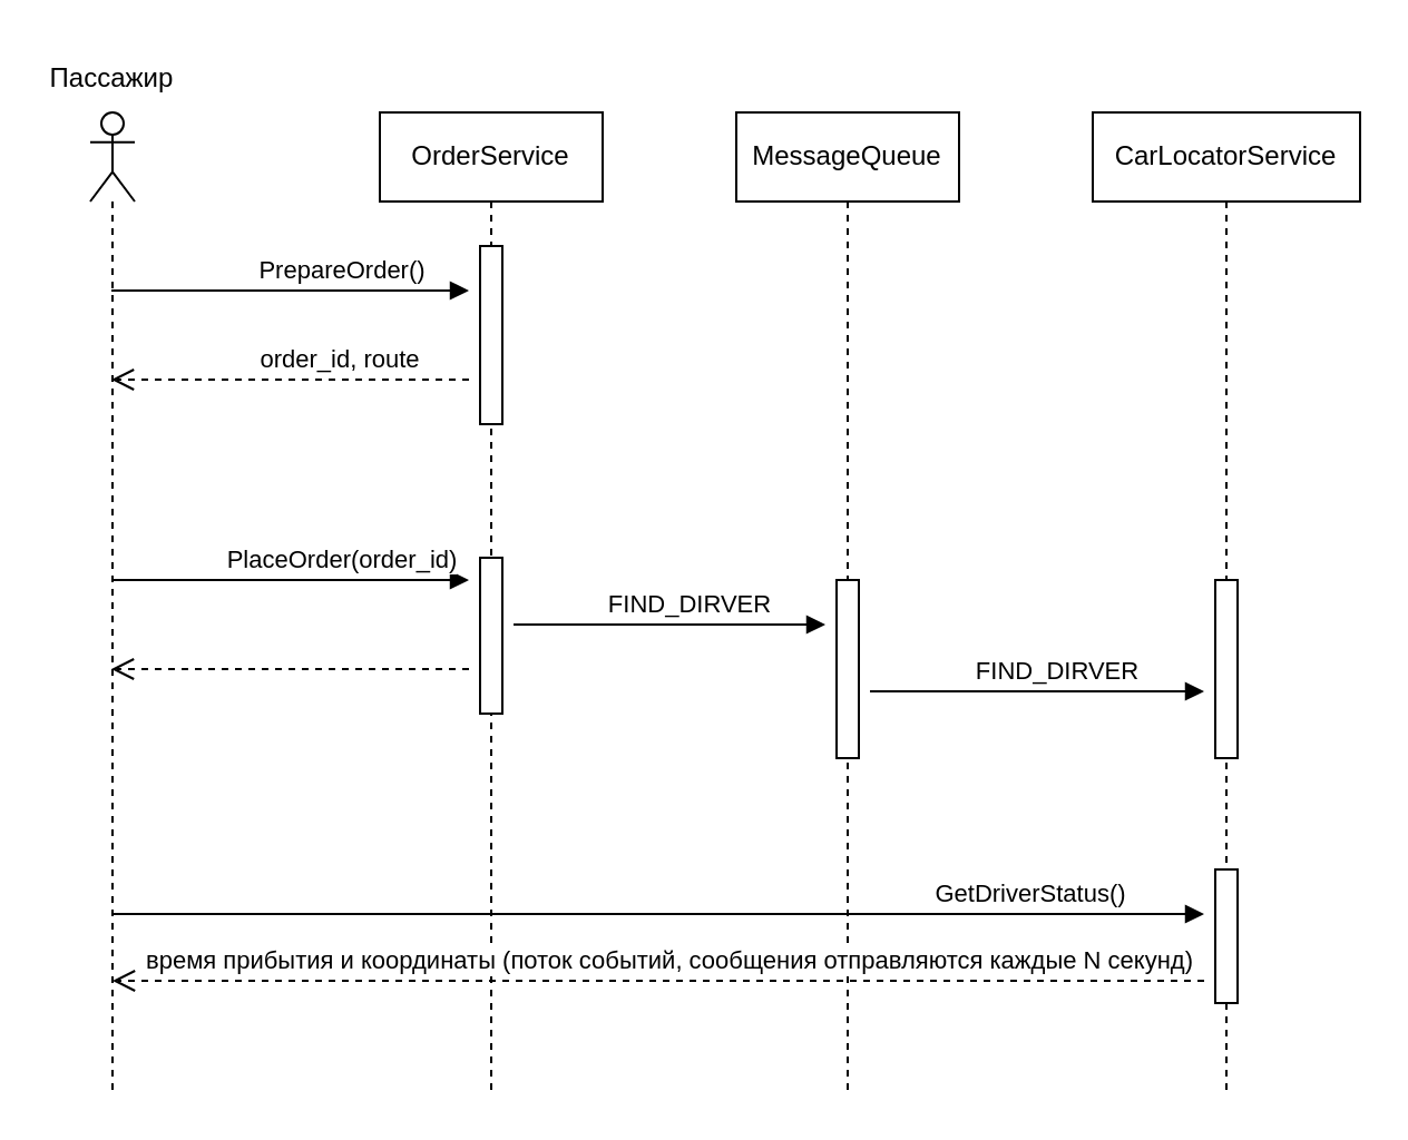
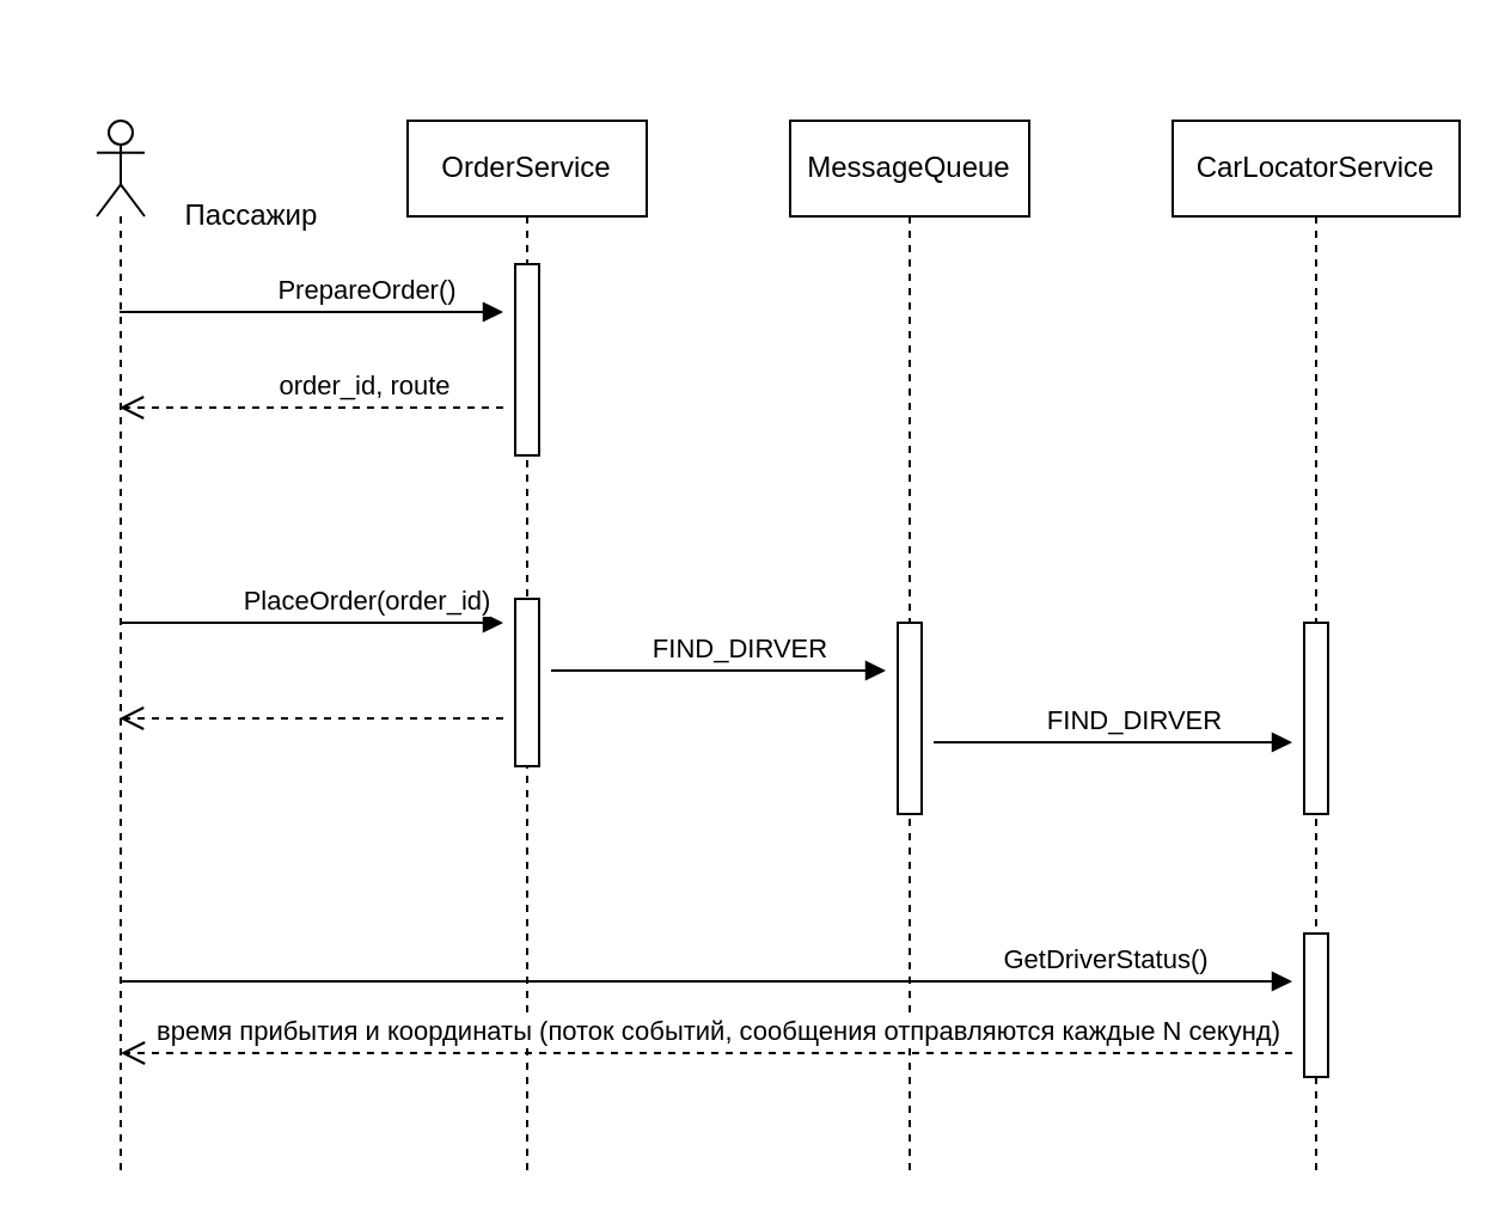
- <mxCell id="3" value="Пассажир" style="text;html=1;strokeColor=none;fillColor=none;align=center;verticalAlign=middle;whiteSpace=wrap;rounded=0;" parent="1" vertex="1"><mxGeometry x="20" y="20" width="60" height="30" as="geometry" /></mxCell>
+ <mxCell id="3" value="Пассажир" style="text;html=1;strokeColor=none;fillColor=none;align=center;verticalAlign=middle;whiteSpace=wrap;rounded=0;" parent="1" vertex="1"><mxGeometry x="75" y="75" width="60" height="30" as="geometry" /></mxCell>
